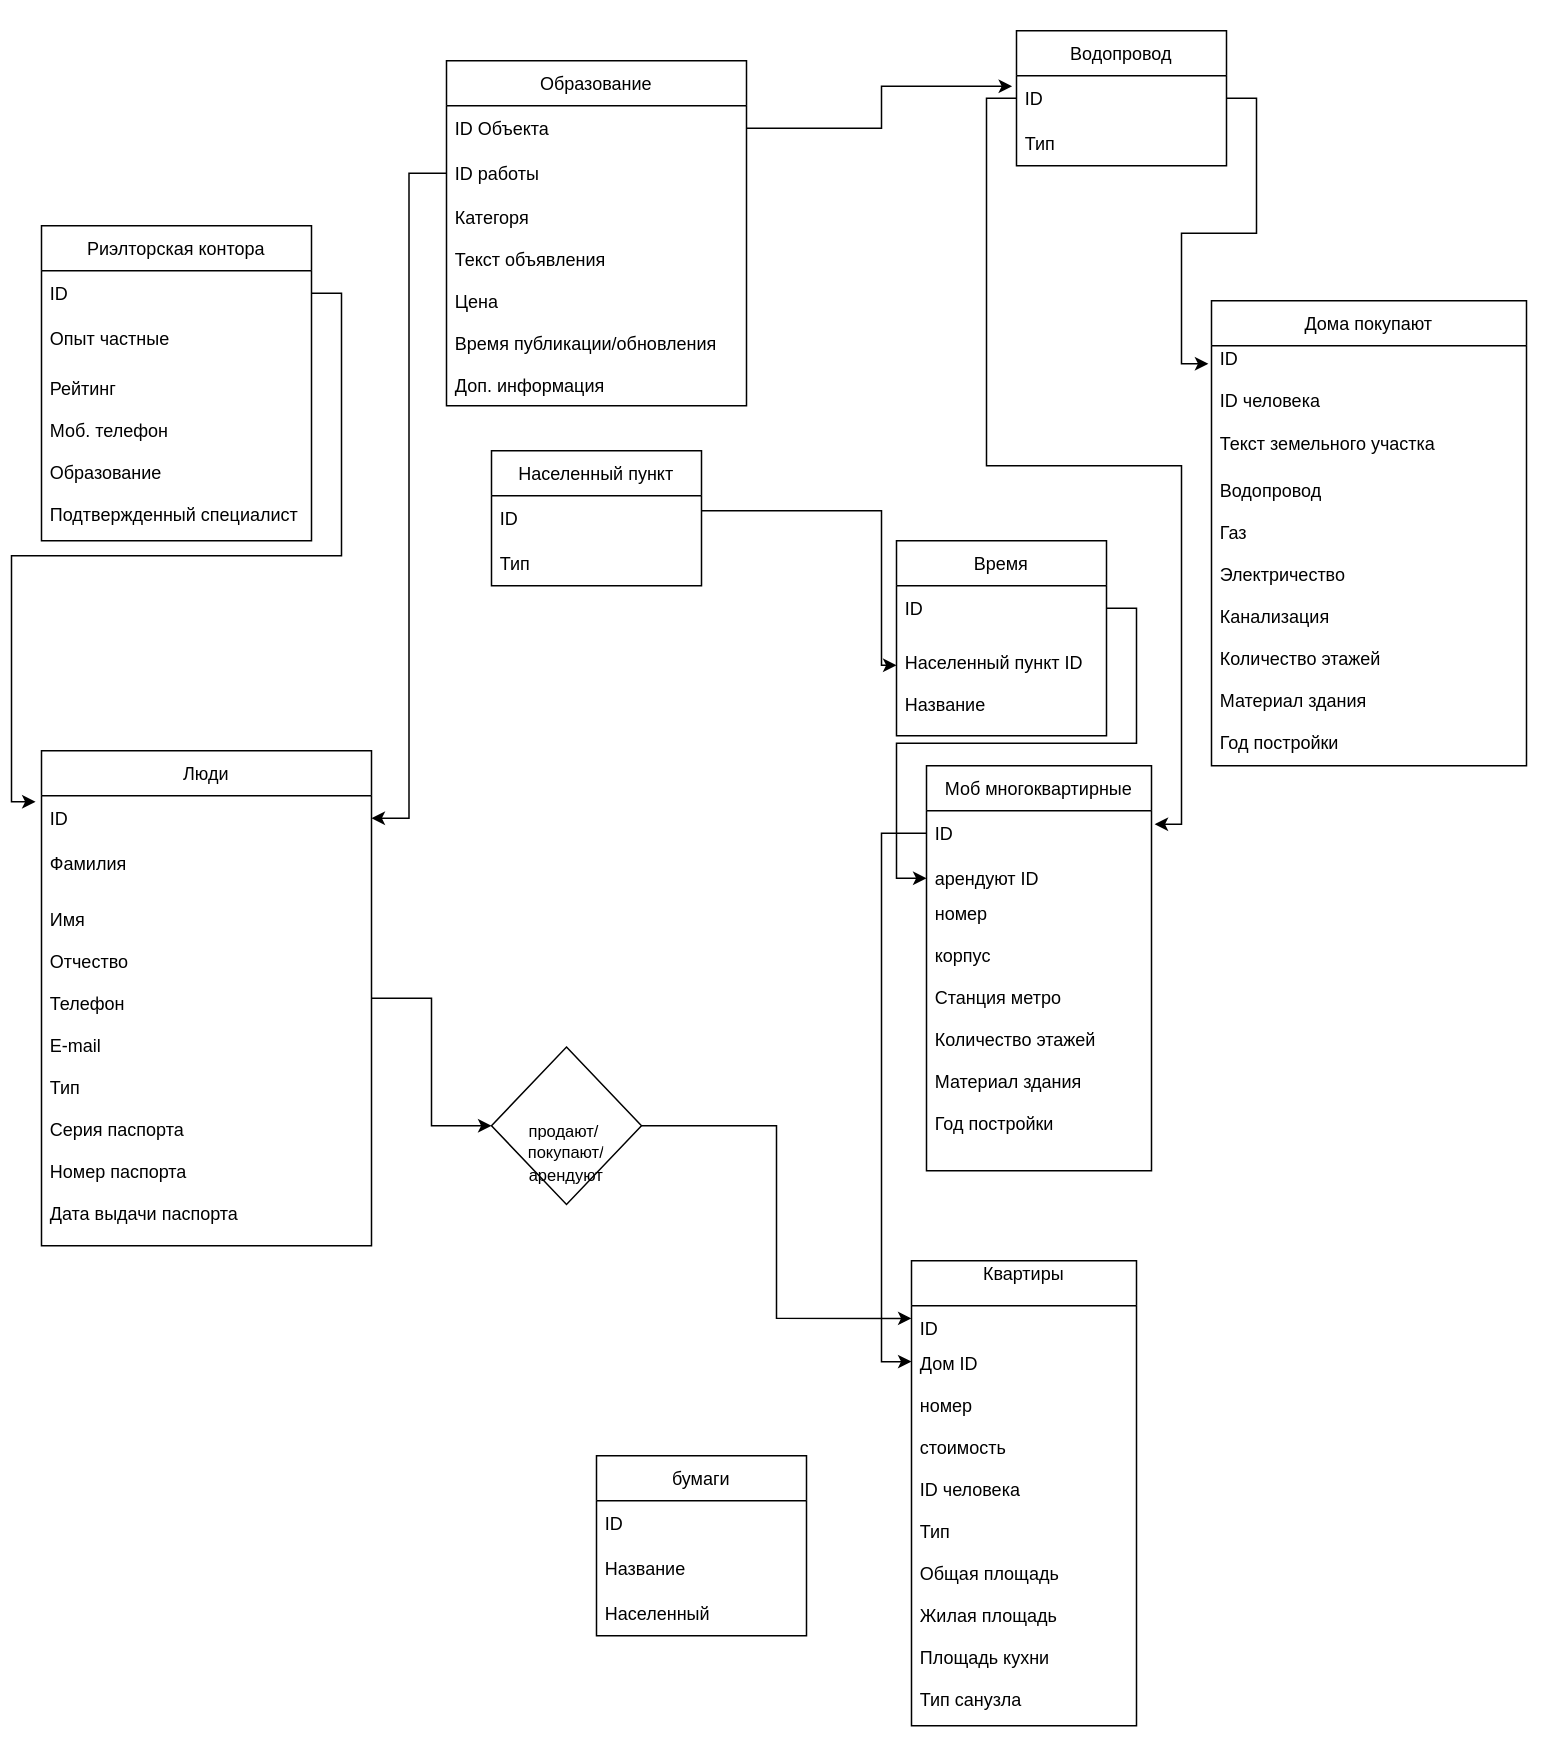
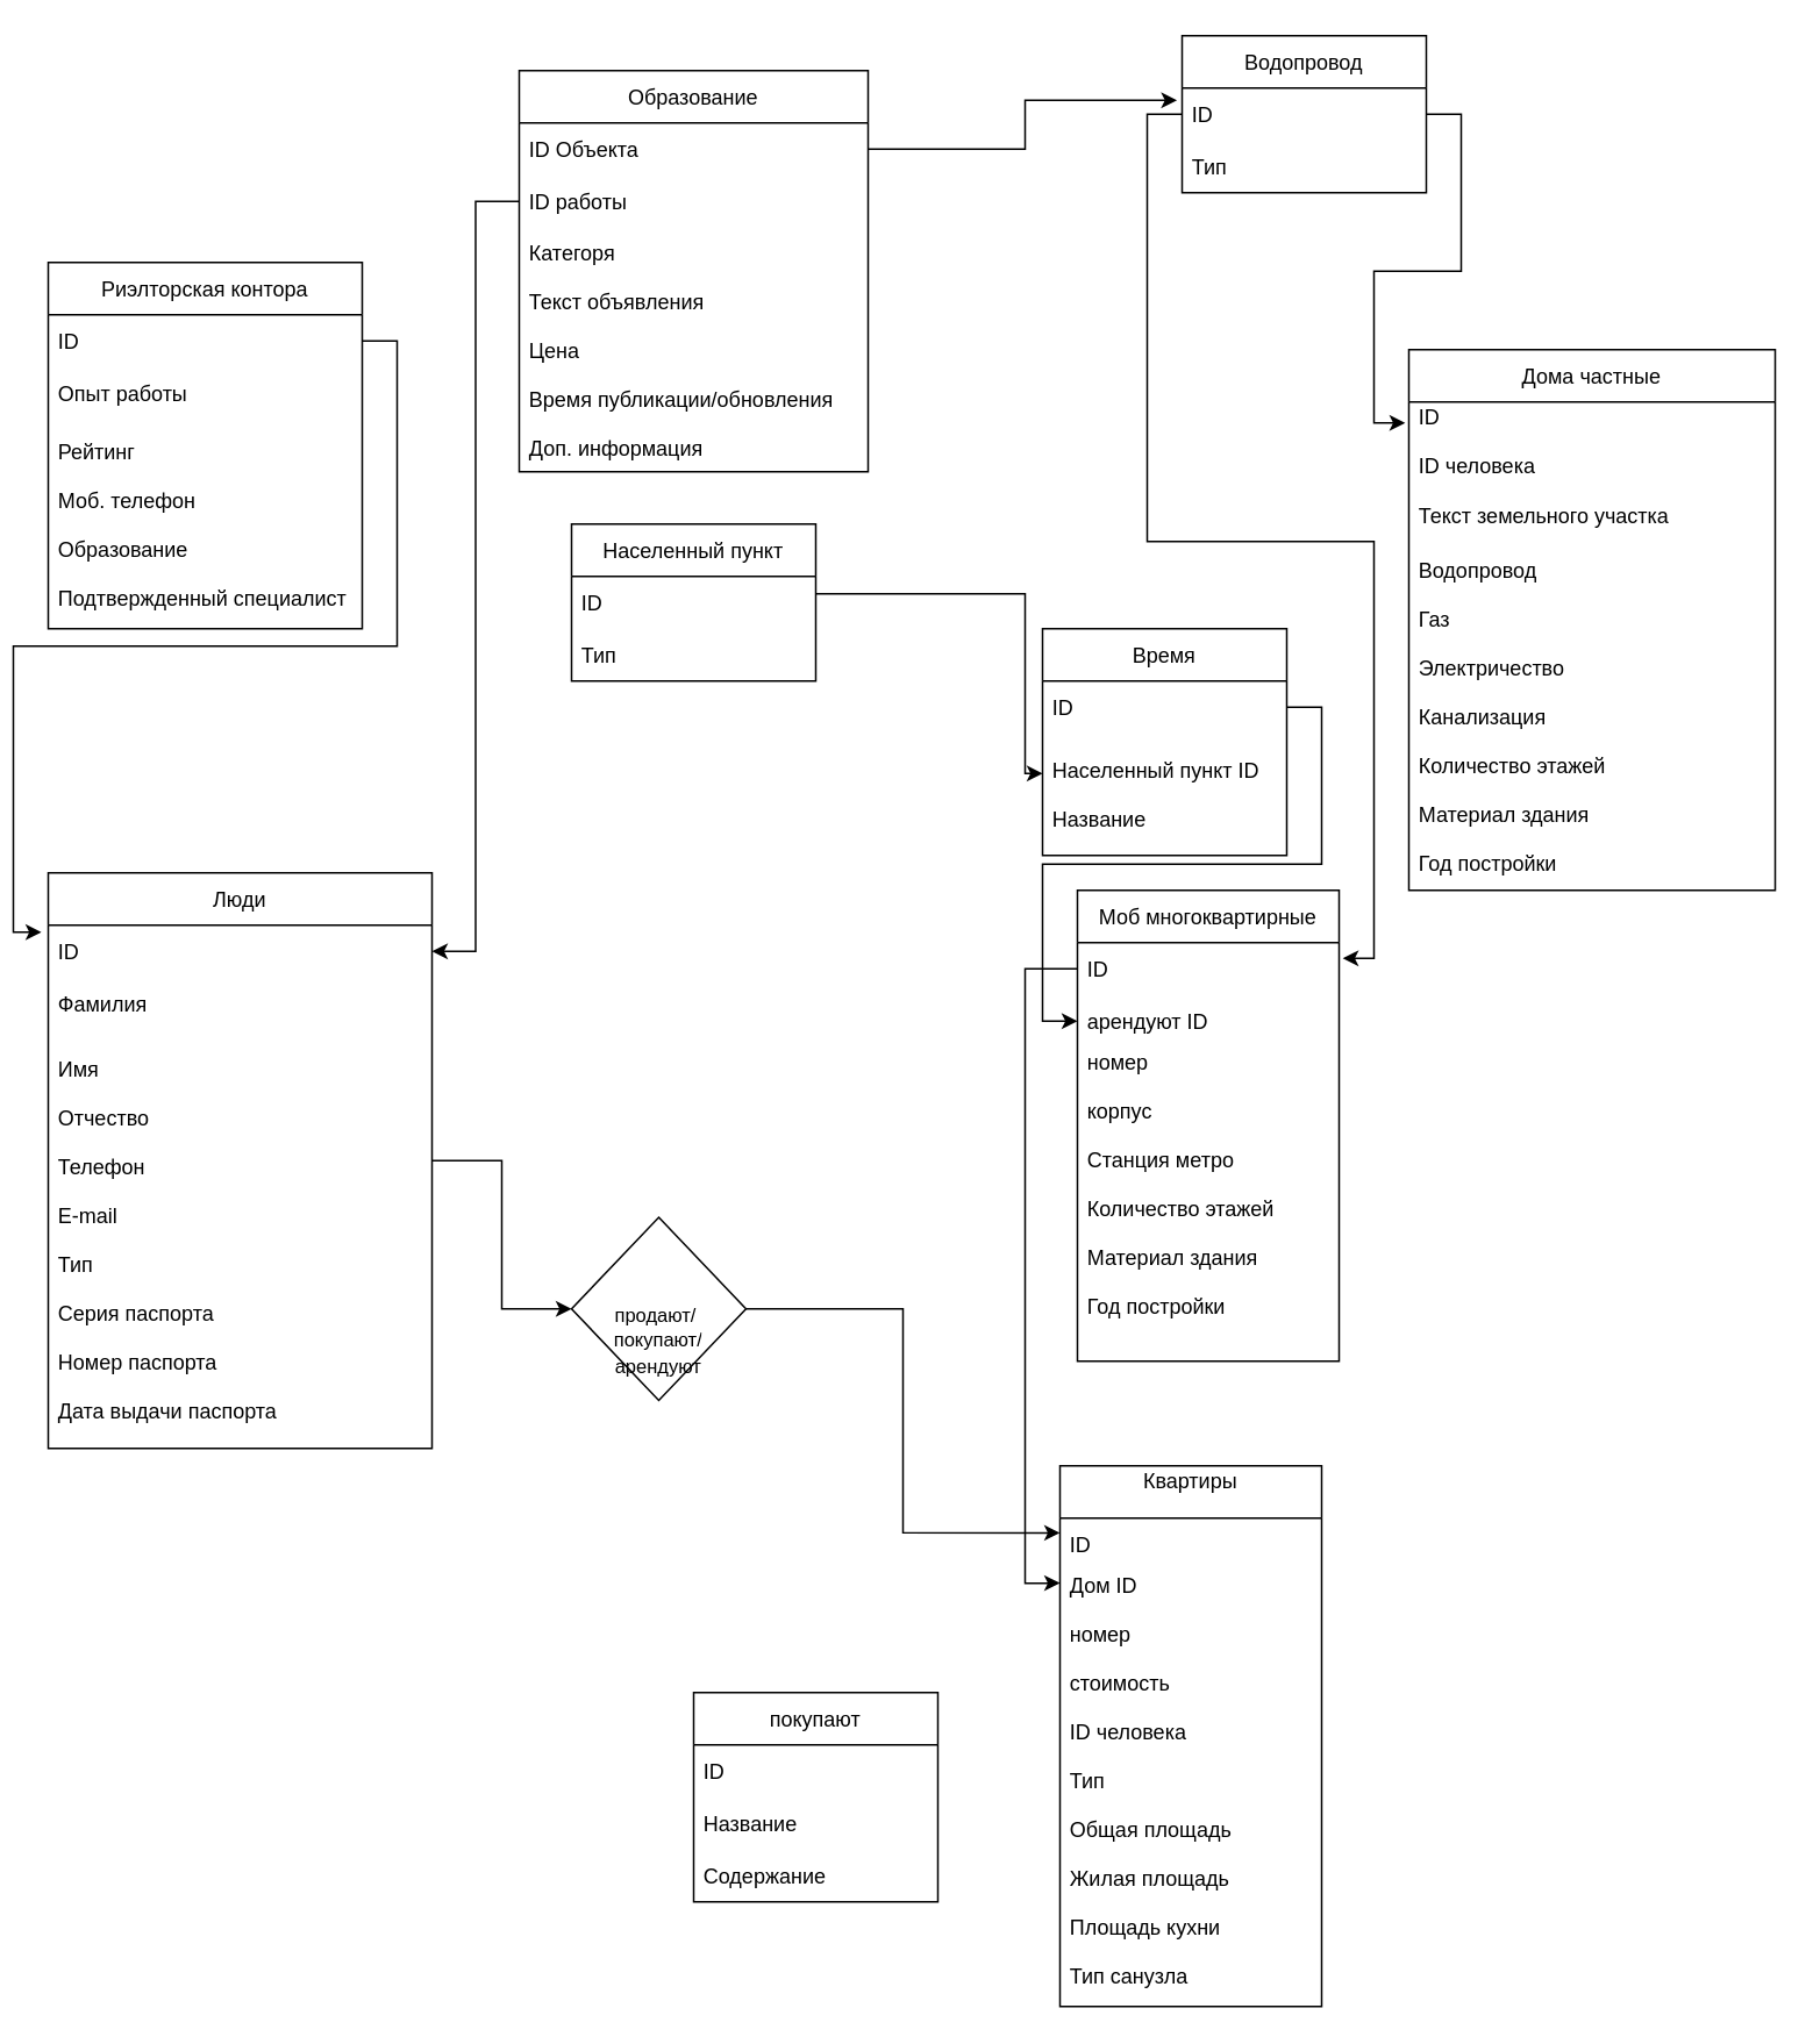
- <mxCell id="44" value="Дома покупают" style="swimlane;fontStyle=0;childLayout=stackLayout;horizontal=1;startSize=30;horizontalStack=0;resizeParent=1;resizeParentMax=0;resizeLast=0;collapsible=1;marginBottom=0;" parent="1" vertex="1"><mxGeometry x="800" y="200" width="210" height="310" as="geometry" /></mxCell>
+ <mxCell id="44" value="Дома частные" style="swimlane;fontStyle=0;childLayout=stackLayout;horizontal=1;startSize=30;horizontalStack=0;resizeParent=1;resizeParentMax=0;resizeLast=0;collapsible=1;marginBottom=0;" parent="1" vertex="1"><mxGeometry x="800" y="200" width="210" height="310" as="geometry" /></mxCell>
- <mxCell id="27" value="Опыт частные" style="text;strokeColor=none;fillColor=none;align=left;verticalAlign=middle;spacingLeft=4;spacingRight=4;overflow=hidden;points=[[0,0.5],[1,0.5]];portConstraint=eastwest;rotatable=0;" parent="25" vertex="1"><mxGeometry y="60" width="180" height="30" as="geometry" /></mxCell>
+ <mxCell id="27" value="Опыт работы" style="text;strokeColor=none;fillColor=none;align=left;verticalAlign=middle;spacingLeft=4;spacingRight=4;overflow=hidden;points=[[0,0.5],[1,0.5]];portConstraint=eastwest;rotatable=0;" parent="25" vertex="1"><mxGeometry y="60" width="180" height="30" as="geometry" /></mxCell>
- <mxCell id="17" value="бумаги" style="swimlane;fontStyle=0;childLayout=stackLayout;horizontal=1;startSize=30;horizontalStack=0;resizeParent=1;resizeParentMax=0;resizeLast=0;collapsible=1;marginBottom=0;" parent="1" vertex="1"><mxGeometry x="390" y="970" width="140" height="120" as="geometry" /></mxCell>
+ <mxCell id="17" value="покупают" style="swimlane;fontStyle=0;childLayout=stackLayout;horizontal=1;startSize=30;horizontalStack=0;resizeParent=1;resizeParentMax=0;resizeLast=0;collapsible=1;marginBottom=0;" parent="1" vertex="1"><mxGeometry x="390" y="970" width="140" height="120" as="geometry" /></mxCell>
- <mxCell id="20" value="Населенный" style="text;strokeColor=none;fillColor=none;align=left;verticalAlign=middle;spacingLeft=4;spacingRight=4;overflow=hidden;points=[[0,0.5],[1,0.5]];portConstraint=eastwest;rotatable=0;" parent="17" vertex="1"><mxGeometry y="90" width="140" height="30" as="geometry" /></mxCell>
+ <mxCell id="20" value="Содержание" style="text;strokeColor=none;fillColor=none;align=left;verticalAlign=middle;spacingLeft=4;spacingRight=4;overflow=hidden;points=[[0,0.5],[1,0.5]];portConstraint=eastwest;rotatable=0;" parent="17" vertex="1"><mxGeometry y="90" width="140" height="30" as="geometry" /></mxCell>
